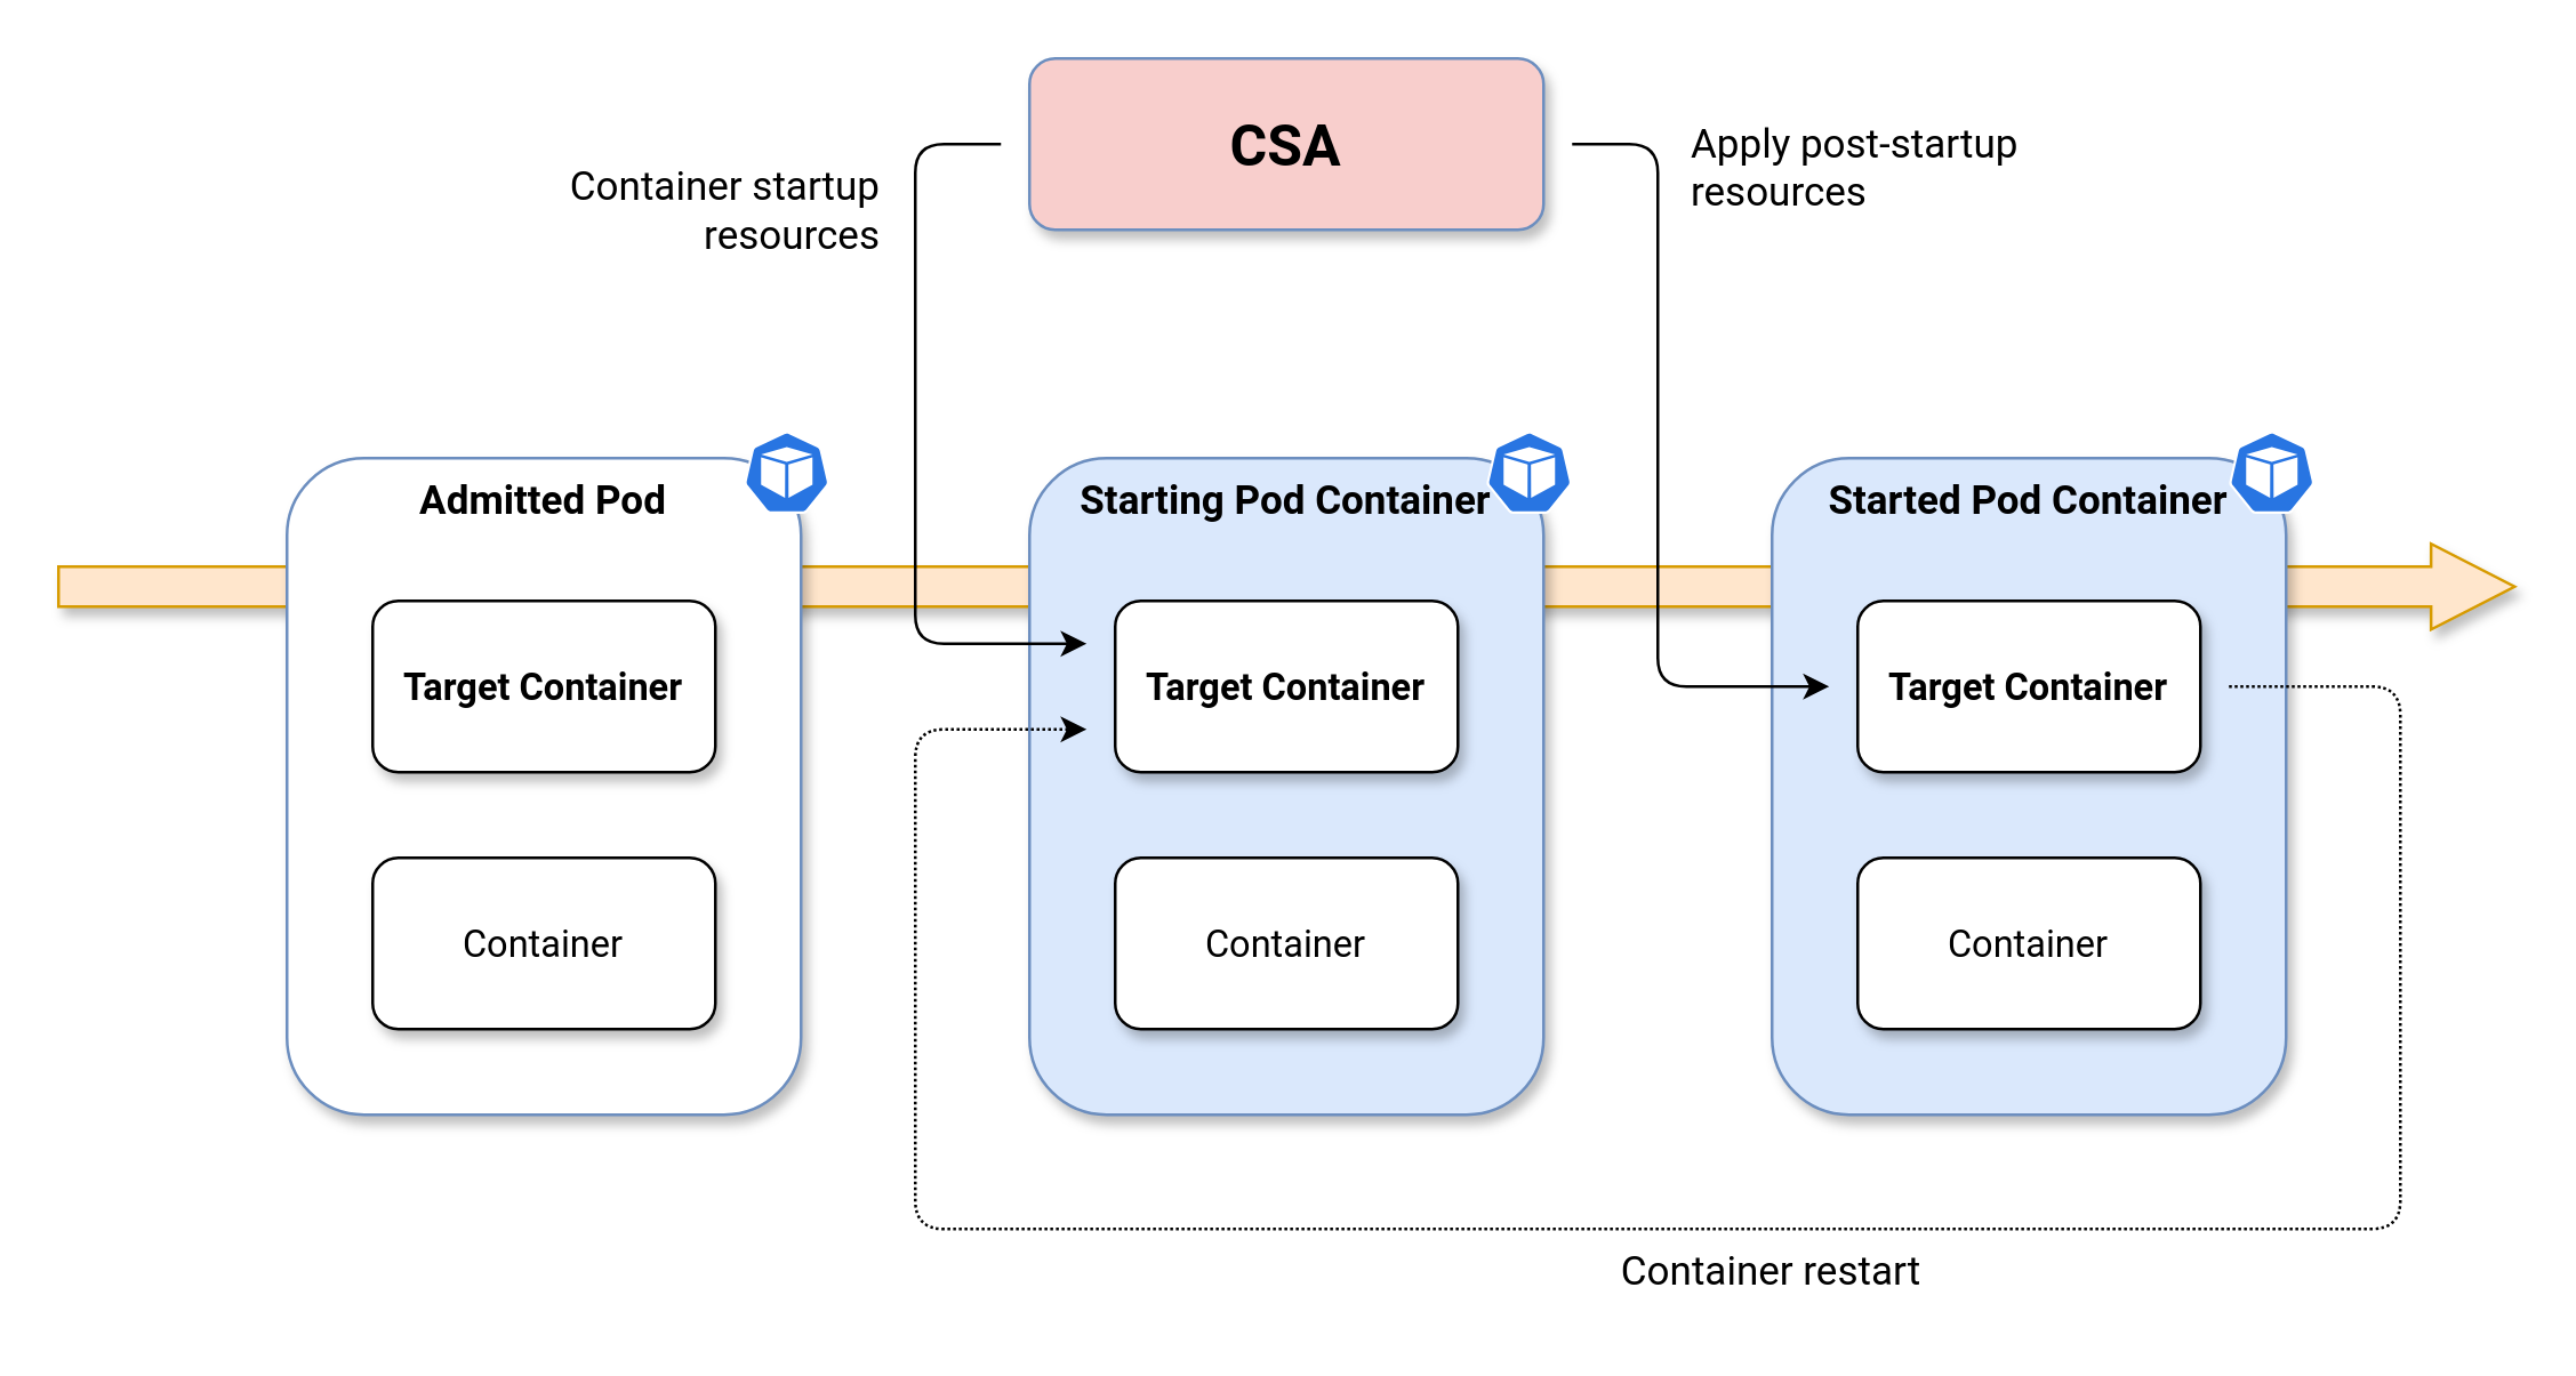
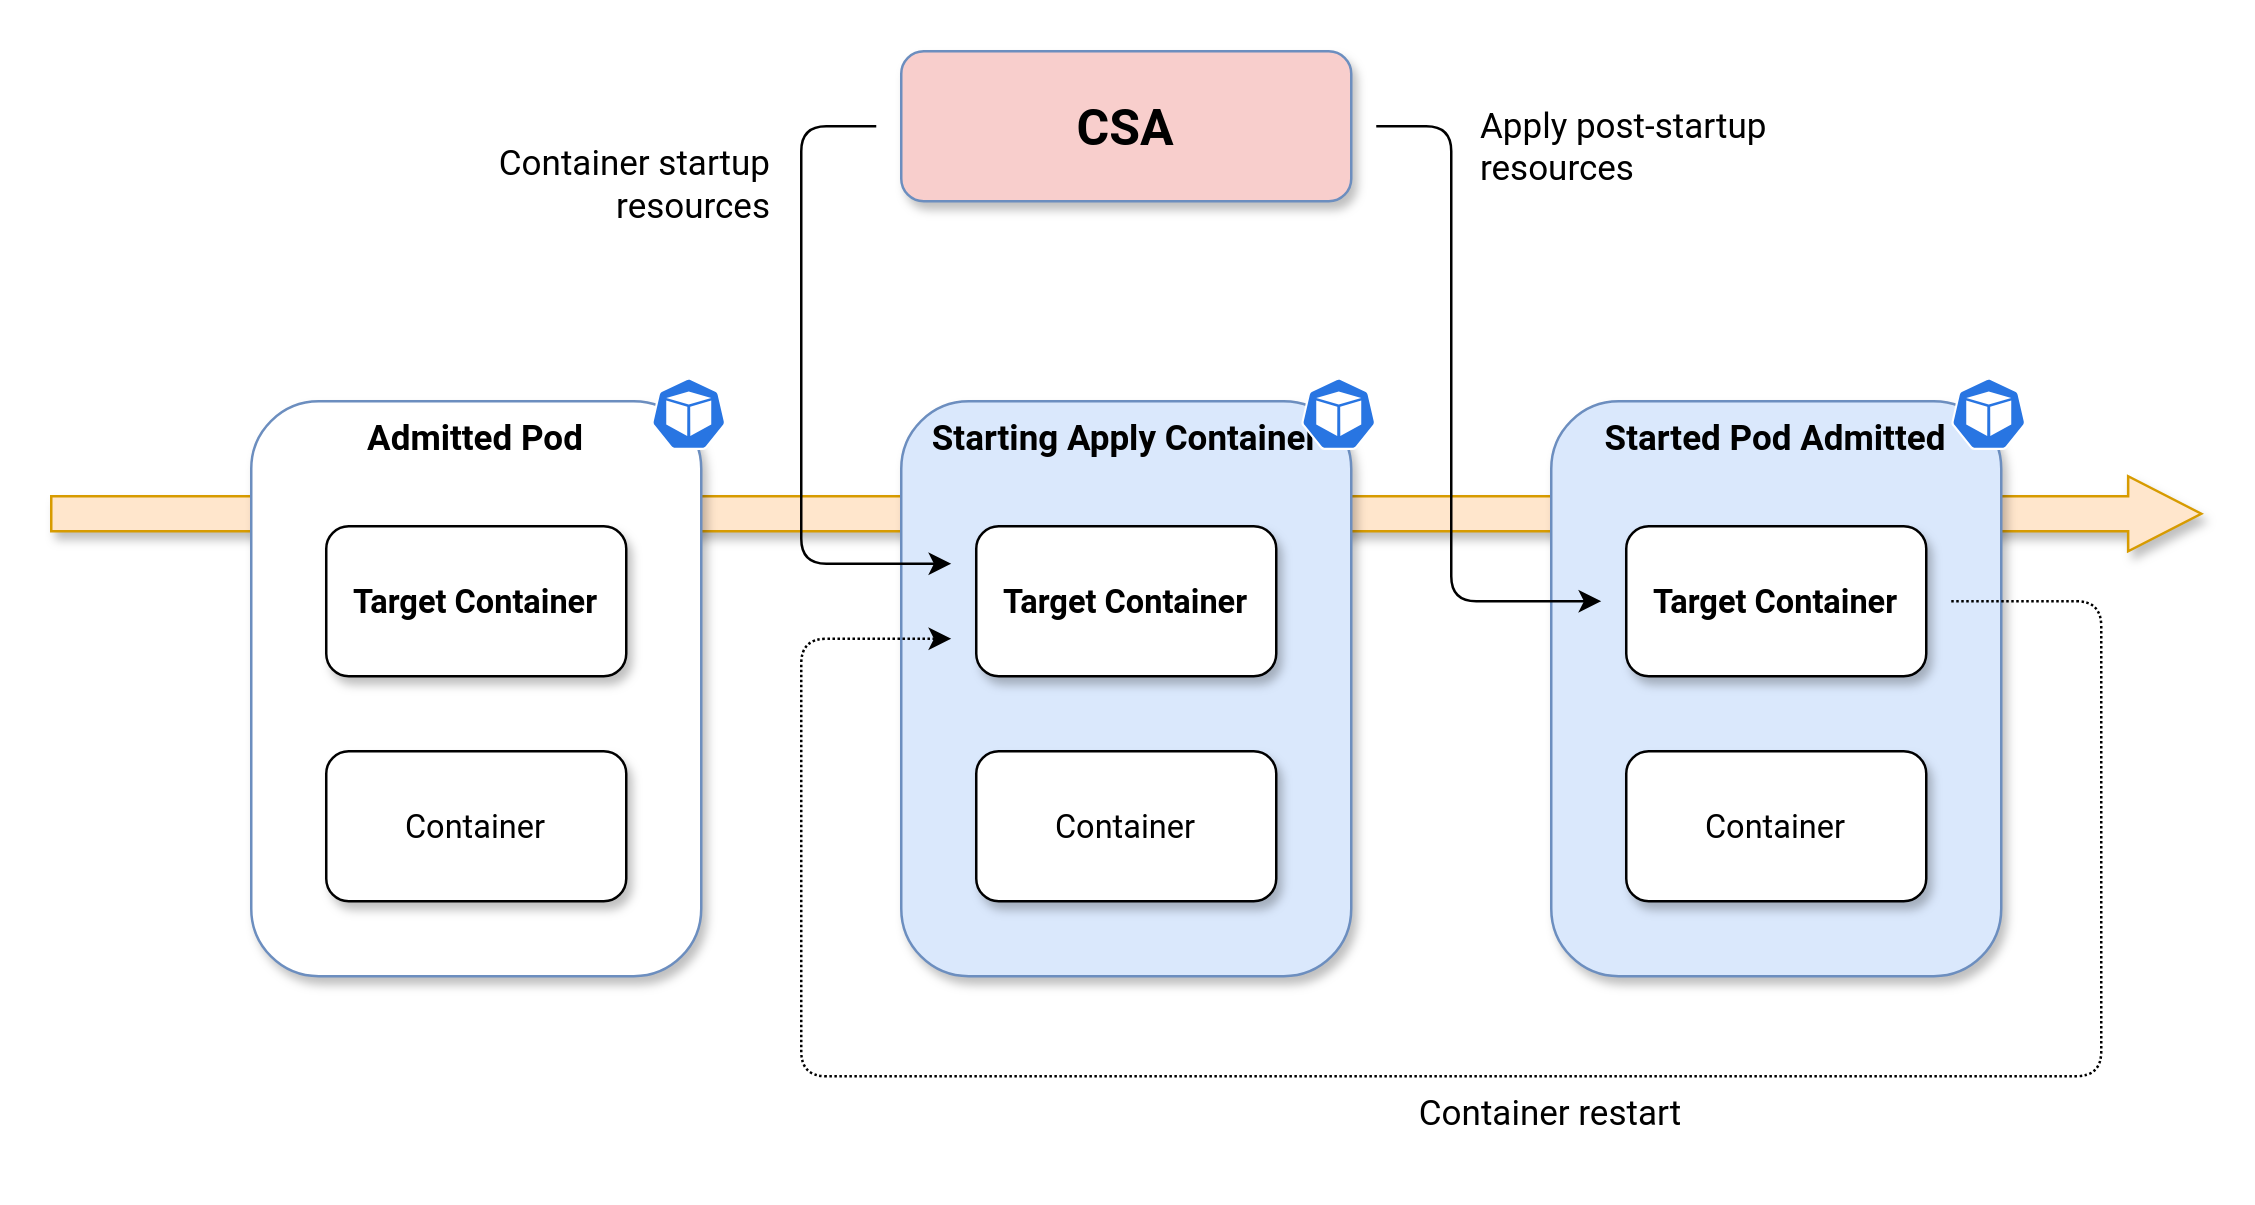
- <mxCell id="7" value="Starting Pod Container" style="rounded=1;whiteSpace=wrap;html=1;verticalAlign=top;fontSize=14;fontStyle=1;fontFamily=Roboto;fontSource=https%3A%2F%2Ffonts.googleapis.com%2Fcss%3Ffamily%3DRoboto;fillColor=#dae8fc;strokeColor=#6c8ebf;shadow=1;" parent="1" vertex="1"><mxGeometry x="360" y="160" width="180" height="230" as="geometry" /></mxCell>
+ <mxCell id="7" value="Starting Apply Container" style="rounded=1;whiteSpace=wrap;html=1;verticalAlign=top;fontSize=14;fontStyle=1;fontFamily=Roboto;fontSource=https%3A%2F%2Ffonts.googleapis.com%2Fcss%3Ffamily%3DRoboto;fillColor=#dae8fc;strokeColor=#6c8ebf;shadow=1;" parent="1" vertex="1"><mxGeometry x="360" y="160" width="180" height="230" as="geometry" /></mxCell>
- <mxCell id="10" value="Started Pod Container" style="rounded=1;whiteSpace=wrap;html=1;verticalAlign=top;fontSize=14;fontStyle=1;fontFamily=Roboto;fontSource=https%3A%2F%2Ffonts.googleapis.com%2Fcss%3Ffamily%3DRoboto;fillColor=#dae8fc;strokeColor=#6c8ebf;shadow=1;" parent="1" vertex="1"><mxGeometry x="620" y="160" width="180" height="230" as="geometry" /></mxCell>
+ <mxCell id="10" value="Started Pod Admitted" style="rounded=1;whiteSpace=wrap;html=1;verticalAlign=top;fontSize=14;fontStyle=1;fontFamily=Roboto;fontSource=https%3A%2F%2Ffonts.googleapis.com%2Fcss%3Ffamily%3DRoboto;fillColor=#dae8fc;strokeColor=#6c8ebf;shadow=1;" parent="1" vertex="1"><mxGeometry x="620" y="160" width="180" height="230" as="geometry" /></mxCell>
